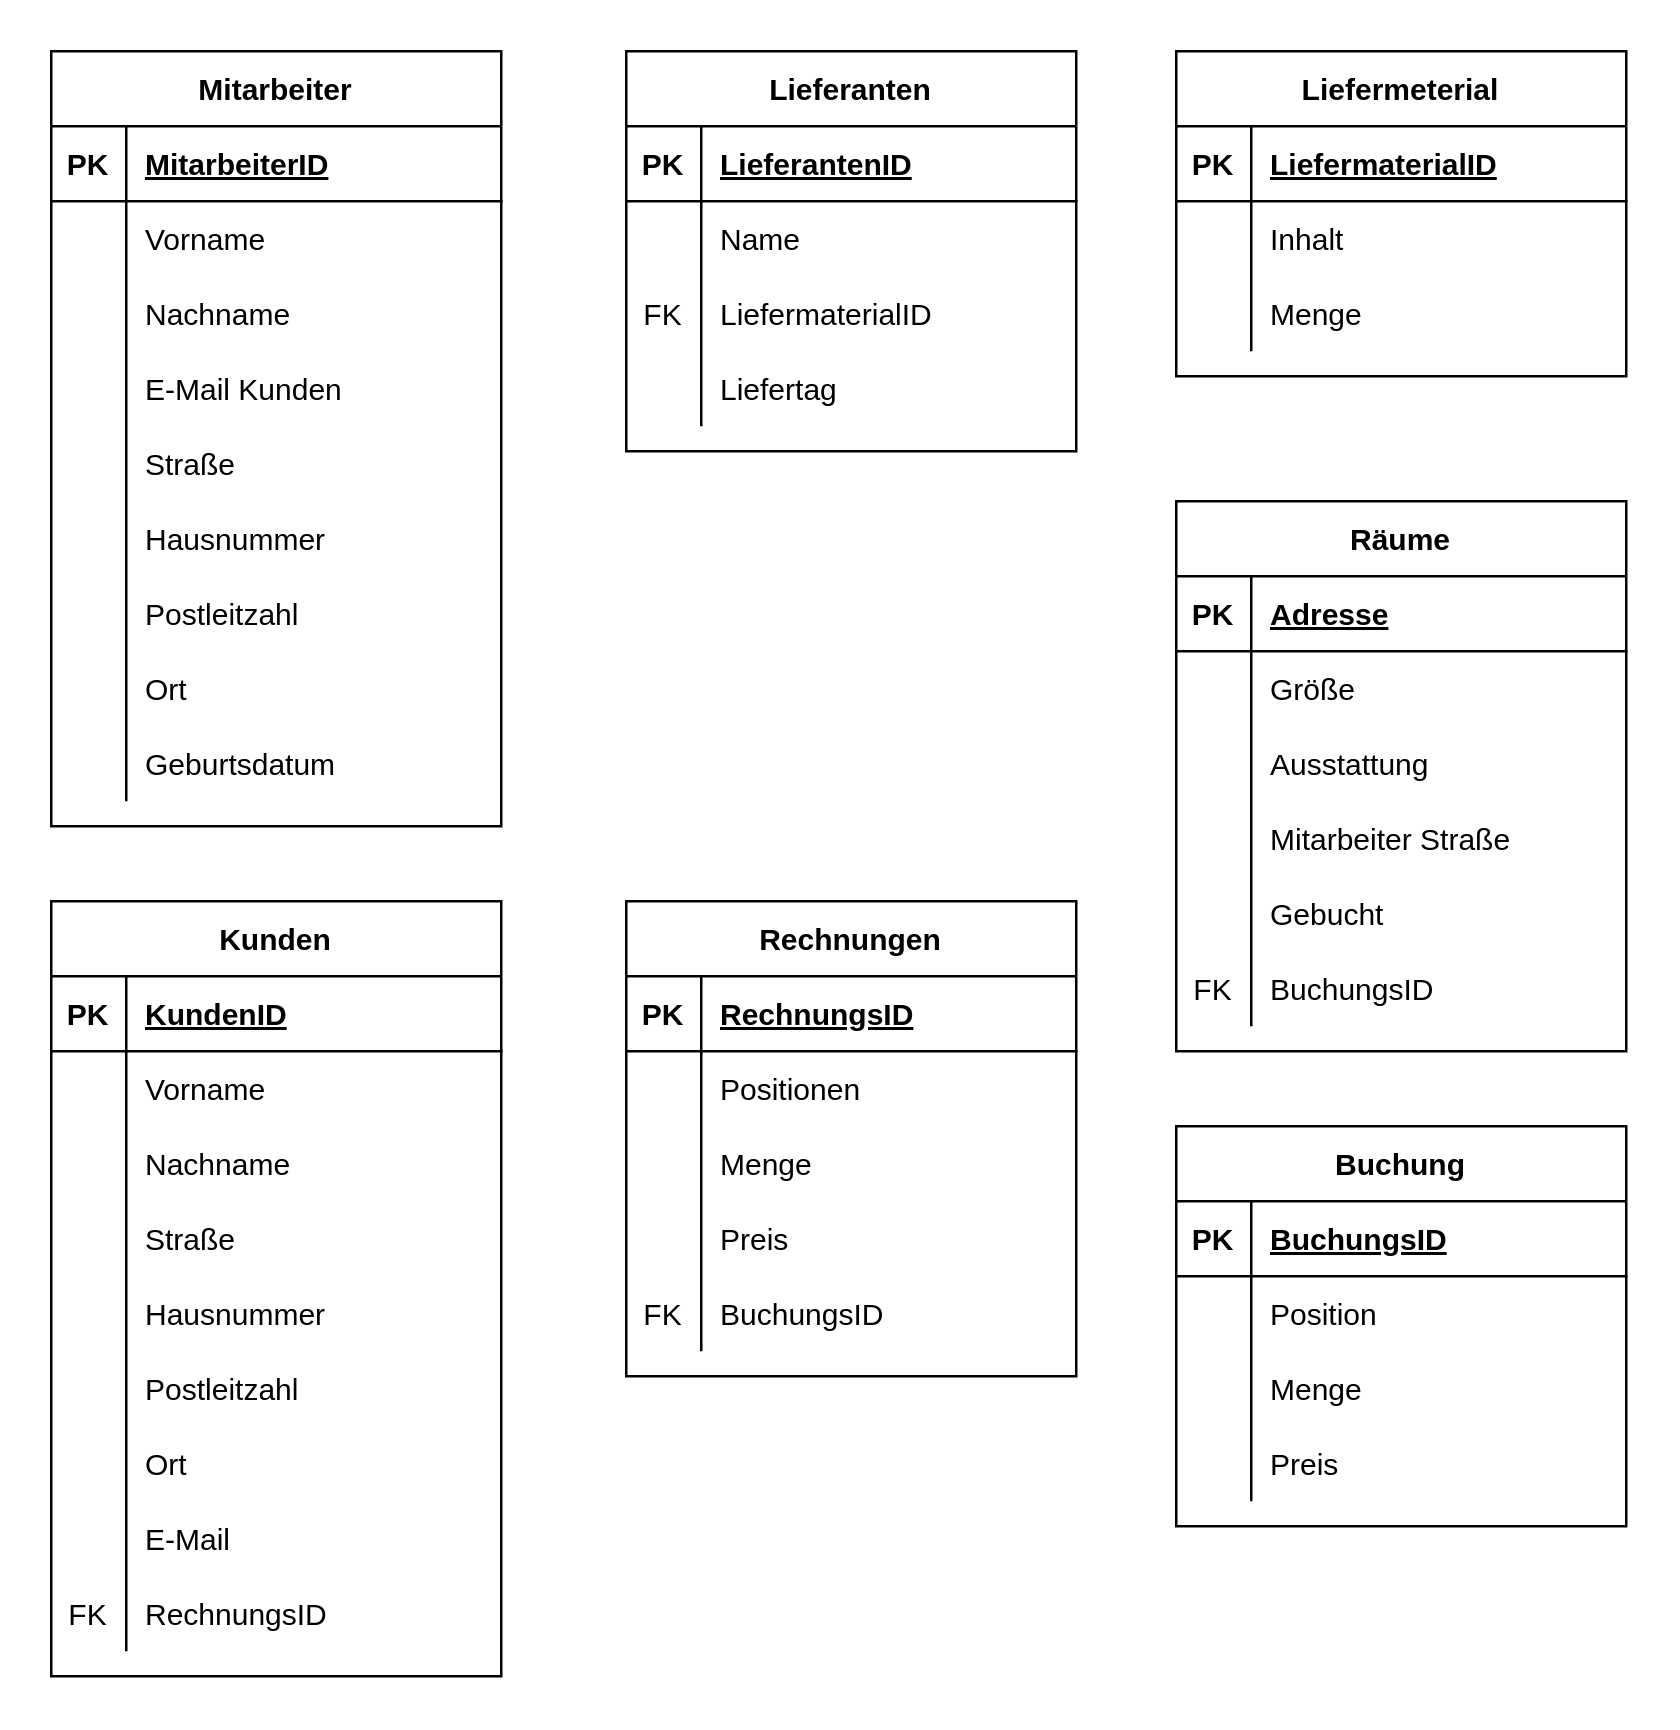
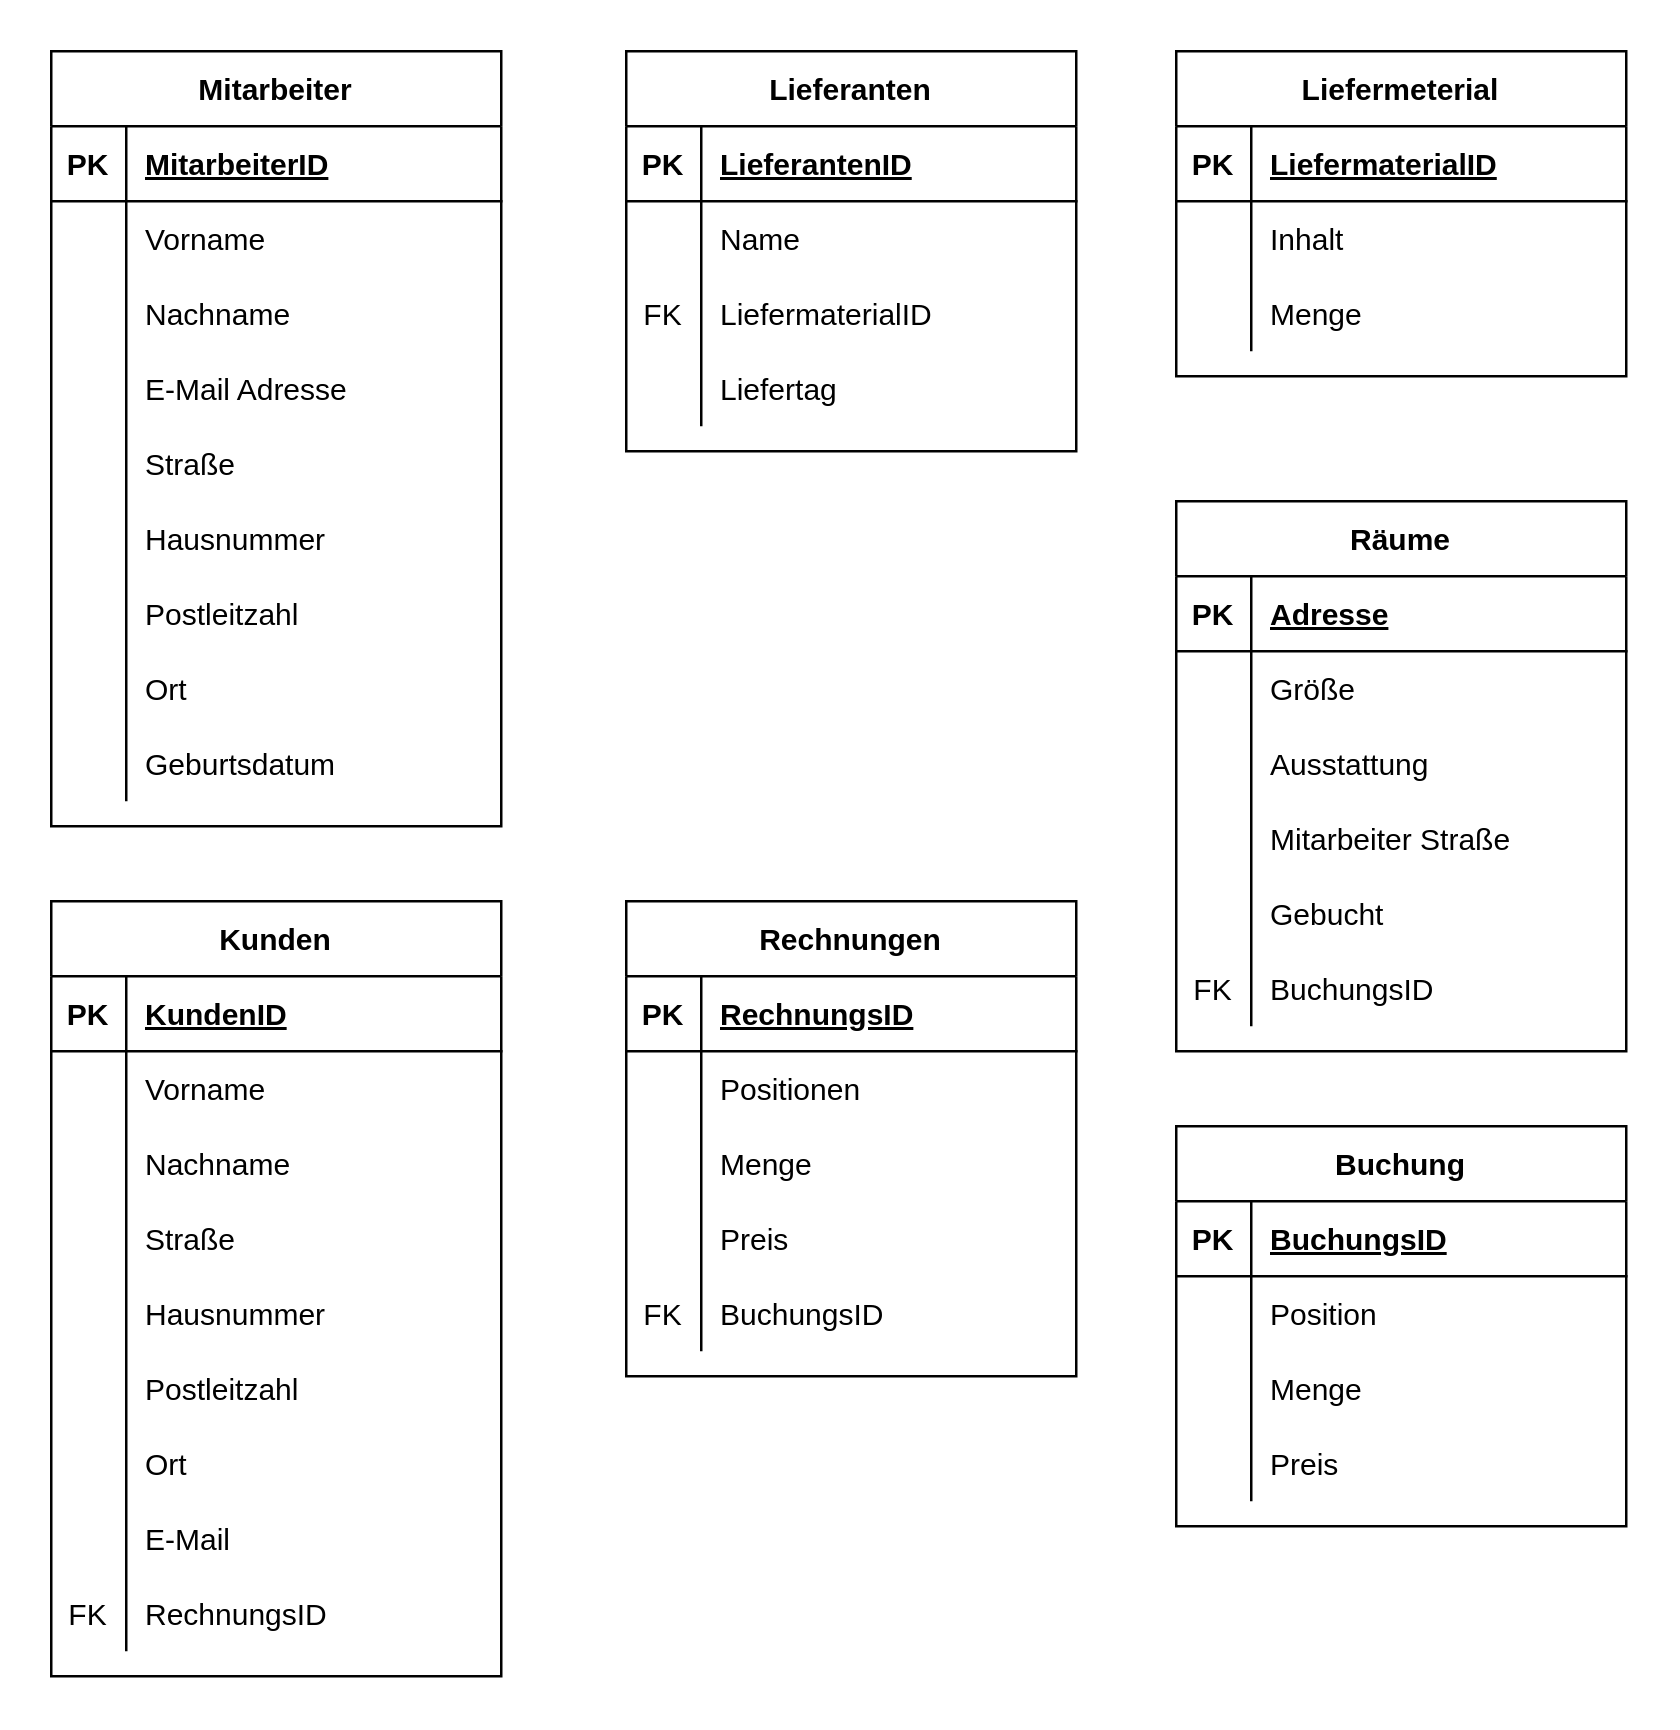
- <mxCell id="14" value="E-Mail Kunden" style="shape=partialRectangle;connectable=0;fillColor=none;top=0;left=0;bottom=0;right=0;align=left;spacingLeft=6;overflow=hidden;" vertex="1" parent="12"><mxGeometry x="30" width="150" height="30" as="geometry"><mxRectangle width="150" height="30" as="alternateBounds" /></mxGeometry></mxCell>
+ <mxCell id="14" value="E-Mail Adresse" style="shape=partialRectangle;connectable=0;fillColor=none;top=0;left=0;bottom=0;right=0;align=left;spacingLeft=6;overflow=hidden;" vertex="1" parent="12"><mxGeometry x="30" width="150" height="30" as="geometry"><mxRectangle width="150" height="30" as="alternateBounds" /></mxGeometry></mxCell>
